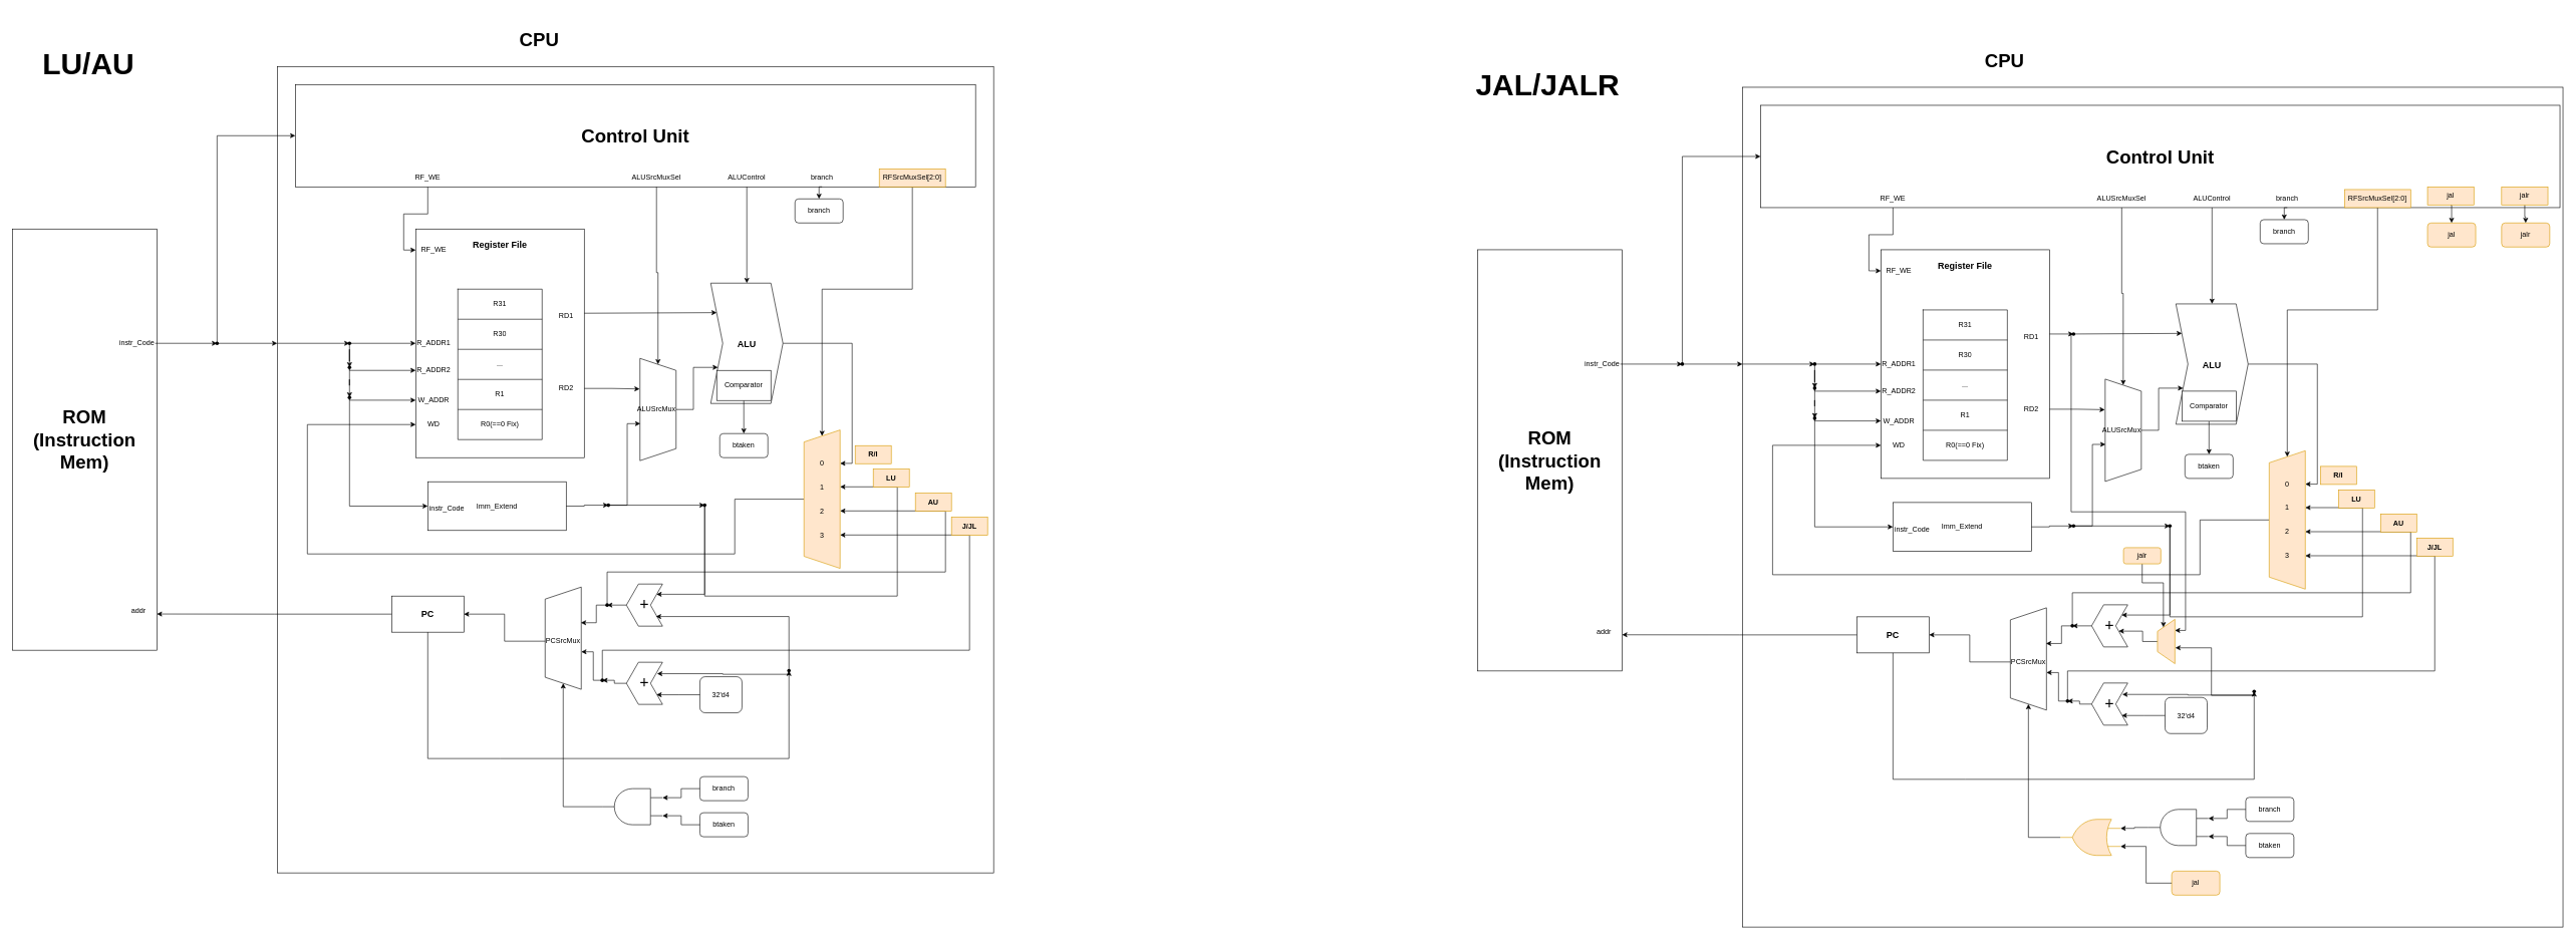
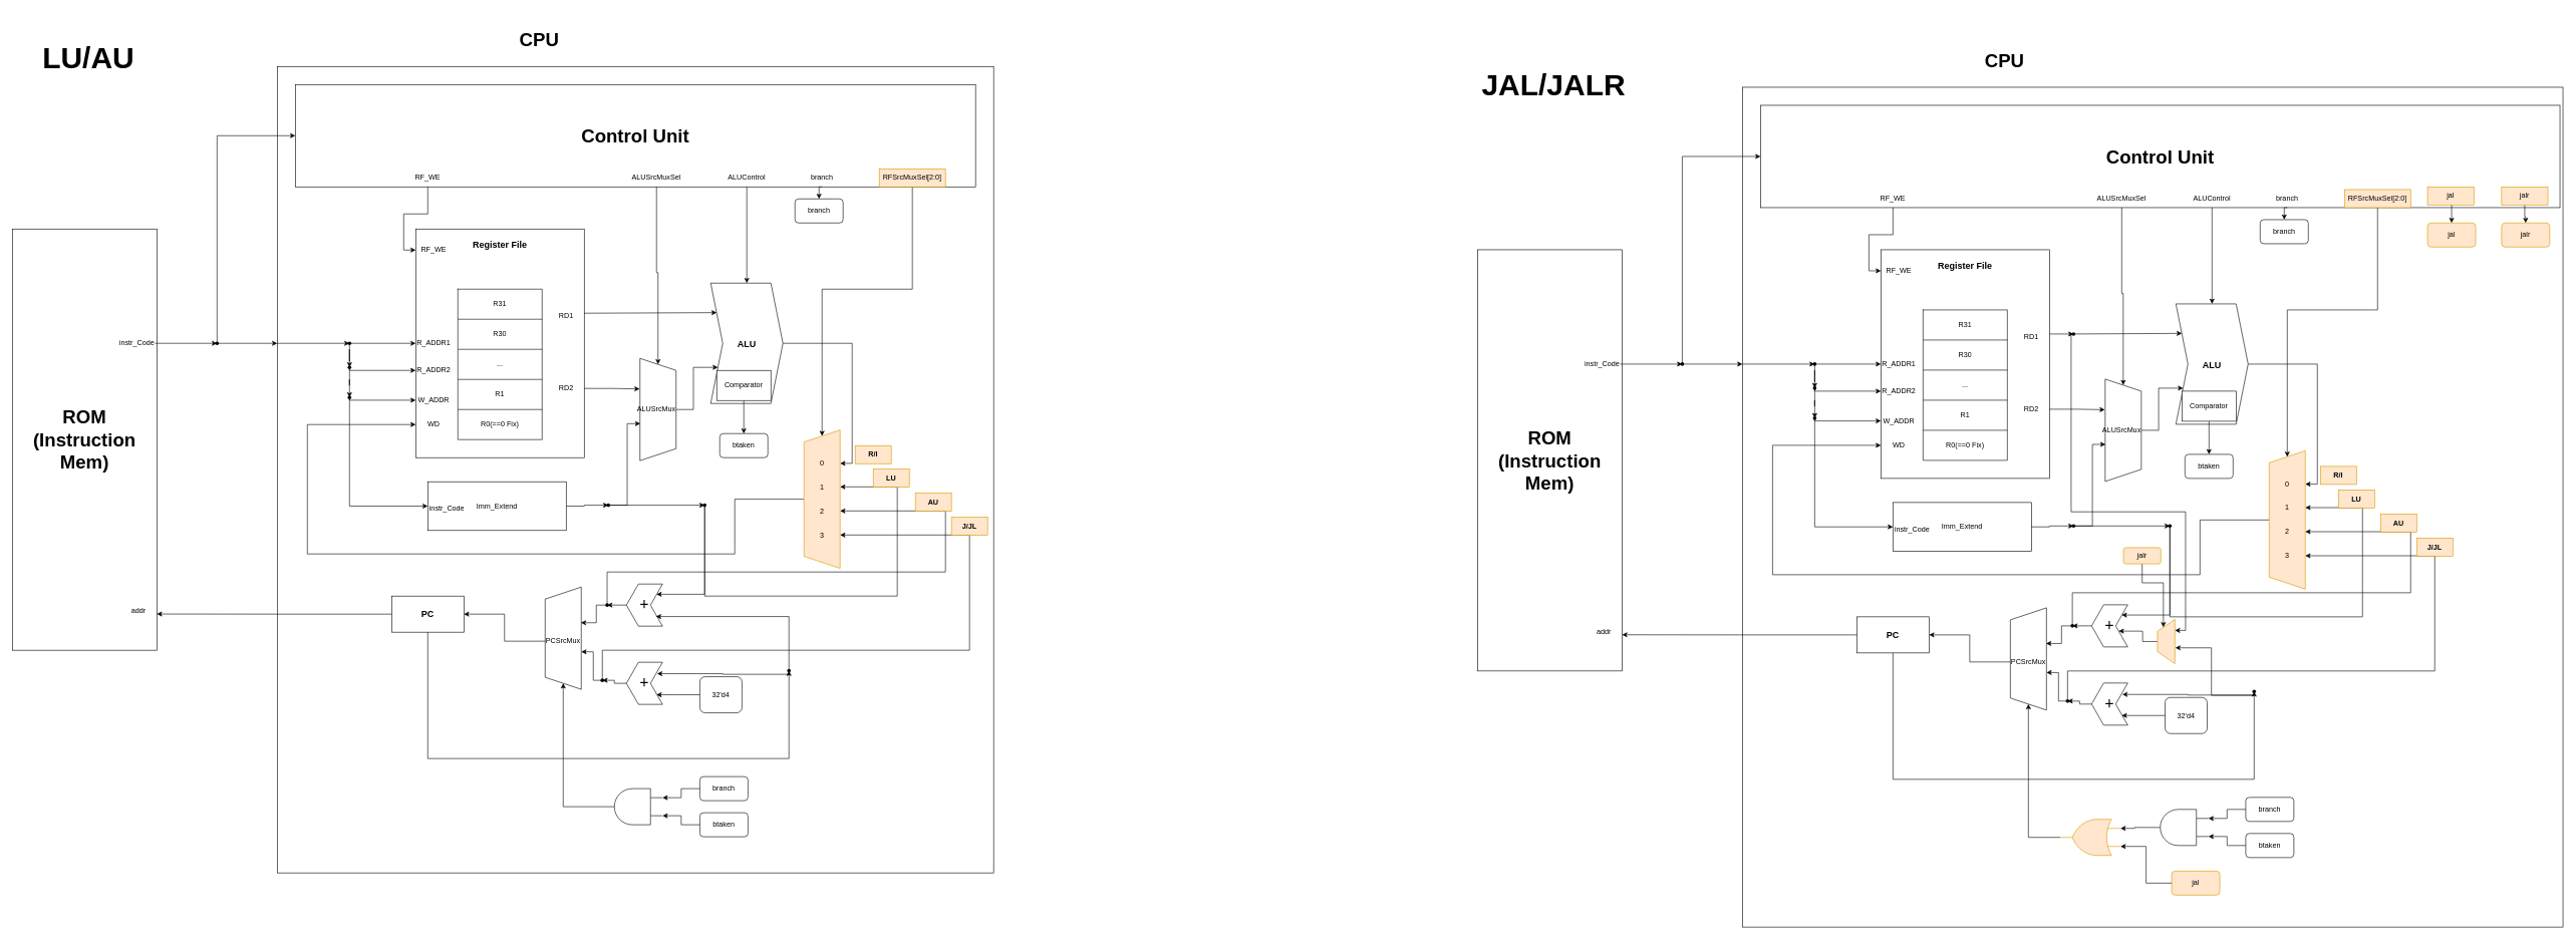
- <mxCell id="88" value="&lt;b&gt;&lt;font style=&quot;font-size: 50px;&quot;&gt;LU/AU&lt;/font&gt;&lt;/b&gt;" style="text;html=1;align=center;verticalAlign=middle;whiteSpace=wrap;rounded=0;" parent="1" vertex="1"><mxGeometry x="23" y="20" width="247" height="170" as="geometry" /></mxCell>
+ <mxCell id="88" value="&lt;b&gt;&lt;font style=&quot;font-size: 50px;&quot;&gt;LU/AU&lt;/font&gt;&lt;/b&gt;" style="text;html=1;align=center;verticalAlign=middle;whiteSpace=wrap;rounded=0;" parent="1" vertex="1"><mxGeometry x="23" y="10" width="247" height="170" as="geometry" /></mxCell>
- <mxCell id="194" value="&lt;b&gt;&lt;font style=&quot;font-size: 50px;&quot;&gt;JAL/JALR&lt;/font&gt;&lt;/b&gt;" style="text;html=1;align=center;verticalAlign=middle;whiteSpace=wrap;rounded=0;" parent="1" vertex="1"><mxGeometry x="2447" y="54.5" width="247" height="170" as="geometry" /></mxCell>
+ <mxCell id="194" value="&lt;b&gt;&lt;font style=&quot;font-size: 50px;&quot;&gt;JAL/JALR&lt;/font&gt;&lt;/b&gt;" style="text;html=1;align=center;verticalAlign=middle;whiteSpace=wrap;rounded=0;" parent="1" vertex="1"><mxGeometry x="2457" y="54.5" width="247" height="170" as="geometry" /></mxCell>
